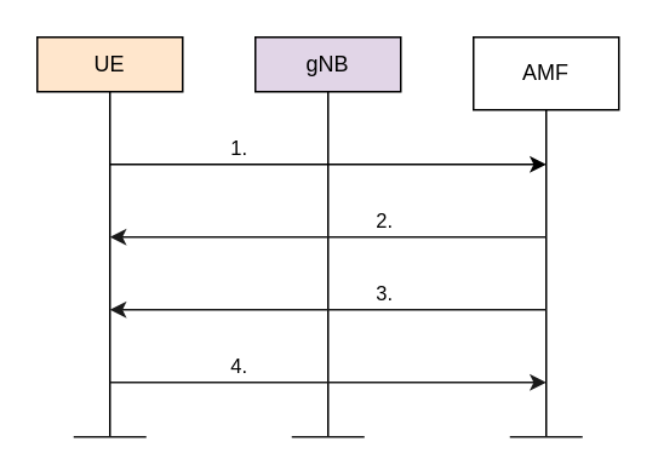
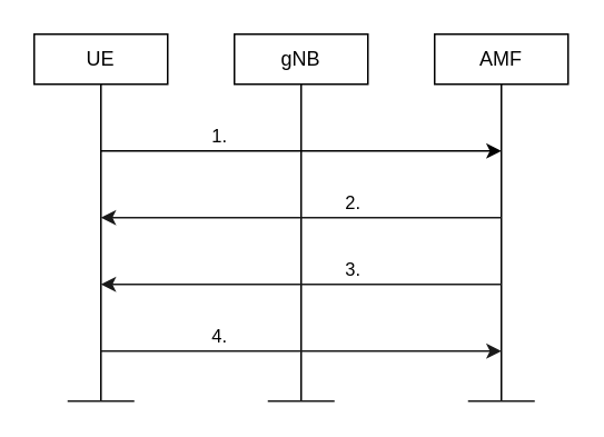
- <mxCell id="7" value="UE" style="rounded=0;whiteSpace=wrap;html=1;fillColor=#ffe6cc;" parent="1" vertex="1"><mxGeometry x="20" y="20" width="80" height="30" as="geometry" /></mxCell>
+ <mxCell id="7" value="UE" style="rounded=0;whiteSpace=wrap;html=1;" parent="1" vertex="1"><mxGeometry x="20" y="20" width="80" height="30" as="geometry" /></mxCell>
- <mxCell id="6" value="gNB" style="rounded=0;whiteSpace=wrap;html=1;fillColor=#e1d5e7;" parent="1" vertex="1"><mxGeometry x="140" y="20" width="80" height="30" as="geometry" /></mxCell>
+ <mxCell id="6" value="gNB" style="rounded=0;whiteSpace=wrap;html=1;" parent="1" vertex="1"><mxGeometry x="140" y="20" width="80" height="30" as="geometry" /></mxCell>
- <mxCell id="5" value="AMF" style="rounded=0;whiteSpace=wrap;html=1;" parent="1" vertex="1"><mxGeometry x="260" y="20" width="80" height="40" as="geometry" /></mxCell>
+ <mxCell id="5" value="AMF" style="rounded=0;whiteSpace=wrap;html=1;" parent="1" vertex="1"><mxGeometry x="260" y="20" width="80" height="30" as="geometry" /></mxCell>
